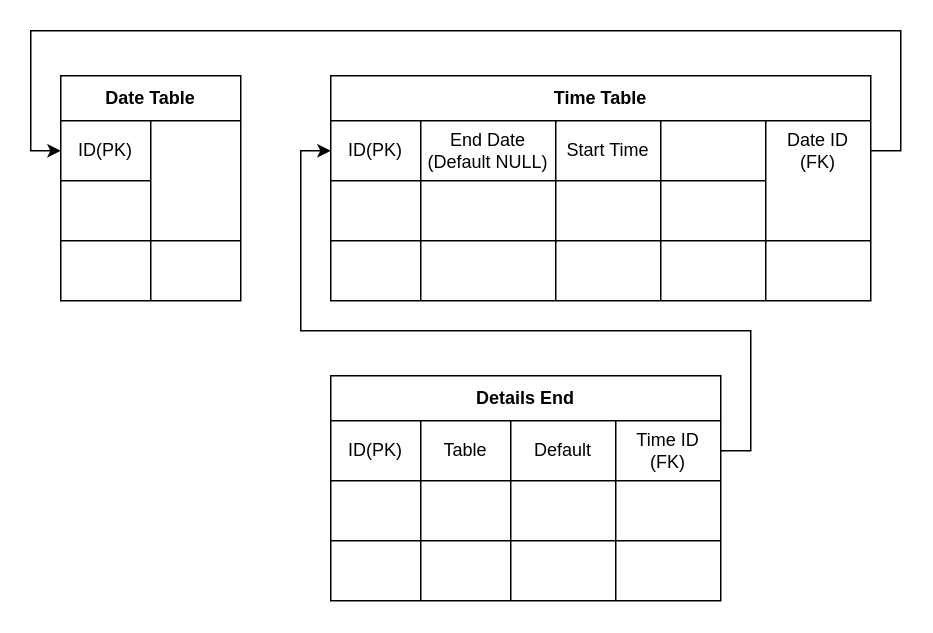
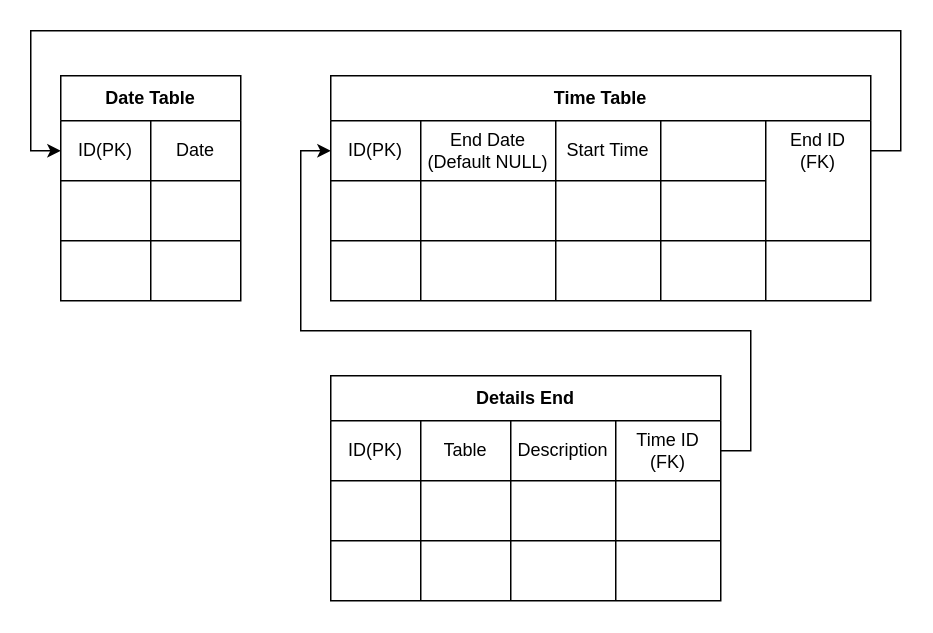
+ <mxCell id="5" value="Date" style="shape=partialRectangle;html=1;whiteSpace=wrap;connectable=0;fillColor=none;top=0;left=0;bottom=0;right=0;overflow=hidden;" parent="3" vertex="1"><mxGeometry x="60" width="60" height="40" as="geometry" /></mxCell>
- <mxCell id="17" value="Date ID&lt;br&gt;(FK)" style="shape=partialRectangle;html=1;whiteSpace=wrap;connectable=0;fillColor=none;top=0;left=0;bottom=0;right=0;overflow=hidden;" vertex="1" parent="13"><mxGeometry x="290" width="70" height="40" as="geometry" /></mxCell>
+ <mxCell id="17" value="End ID&lt;br&gt;(FK)" style="shape=partialRectangle;html=1;whiteSpace=wrap;connectable=0;fillColor=none;top=0;left=0;bottom=0;right=0;overflow=hidden;" vertex="1" parent="13"><mxGeometry x="290" width="70" height="40" as="geometry" /></mxCell>
- <mxCell id="35" value="Default" style="shape=partialRectangle;html=1;whiteSpace=wrap;connectable=0;fillColor=none;top=0;left=0;bottom=0;right=0;overflow=hidden;" vertex="1" parent="32"><mxGeometry x="120" width="70" height="40" as="geometry" /></mxCell>
+ <mxCell id="35" value="Description" style="shape=partialRectangle;html=1;whiteSpace=wrap;connectable=0;fillColor=none;top=0;left=0;bottom=0;right=0;overflow=hidden;" vertex="1" parent="32"><mxGeometry x="120" width="70" height="40" as="geometry" /></mxCell>
